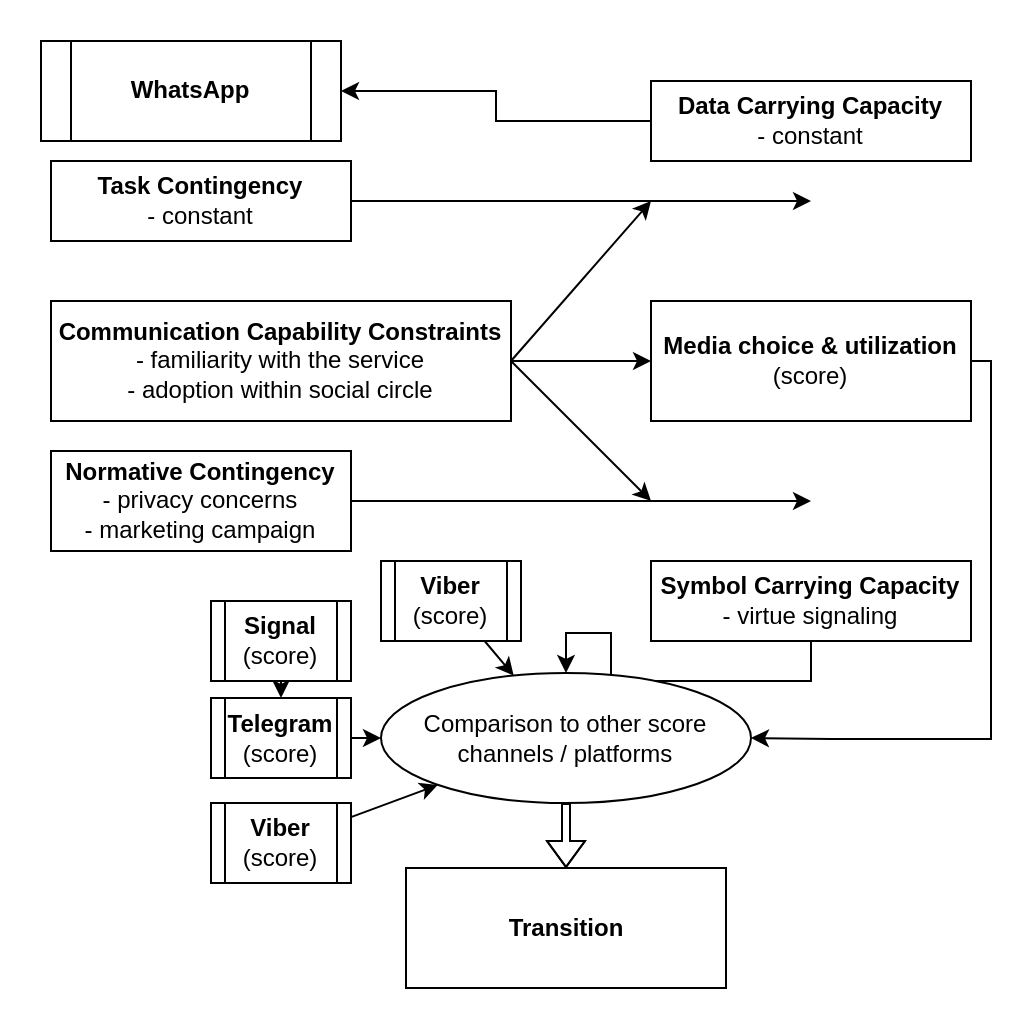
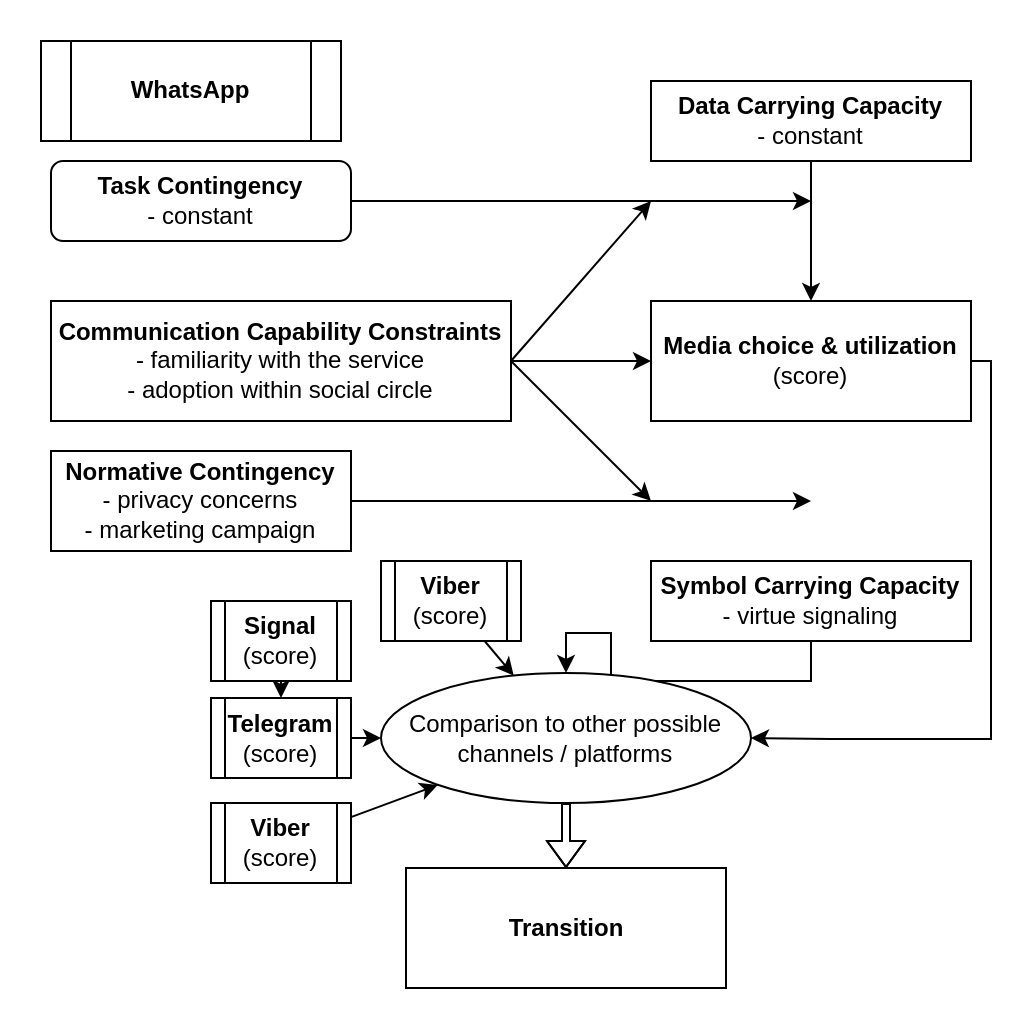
- <mxCell id="4" style="edgeStyle=orthogonalEdgeStyle;rounded=0;orthogonalLoop=1;jettySize=auto;html=1;" parent="1" source="5" target="18" edge="1"><mxGeometry relative="1" as="geometry" /></mxCell>
+ <mxCell id="4" style="edgeStyle=orthogonalEdgeStyle;rounded=0;orthogonalLoop=1;jettySize=auto;html=1;" parent="1" source="5" target="7" edge="1"><mxGeometry relative="1" as="geometry" /></mxCell>
- <mxCell id="3" value="&lt;div&gt;&lt;b&gt;Task Contingency&lt;/b&gt;&lt;/div&gt;&lt;div&gt;- constant&lt;/div&gt;" style="rounded=0;whiteSpace=wrap;html=1;" parent="1" vertex="1"><mxGeometry x="25" y="80" width="150" height="40" as="geometry" /></mxCell>
+ <mxCell id="3" value="&lt;div&gt;&lt;b&gt;Task Contingency&lt;/b&gt;&lt;/div&gt;&lt;div&gt;- constant&lt;/div&gt;" style="whiteSpace=wrap;html=1;rounded=1;" parent="1" vertex="1"><mxGeometry x="25" y="80" width="150" height="40" as="geometry" /></mxCell>
- <mxCell id="21" value="Comparison to other score channels / platforms" style="ellipse;whiteSpace=wrap;html=1;shadow=0;" parent="1" vertex="1"><mxGeometry x="190" y="336" width="185" height="65" as="geometry" /></mxCell>
+ <mxCell id="21" value="Comparison to other possible channels / platforms" style="ellipse;whiteSpace=wrap;html=1;shadow=0;" parent="1" vertex="1"><mxGeometry x="190" y="336" width="185" height="65" as="geometry" /></mxCell>
